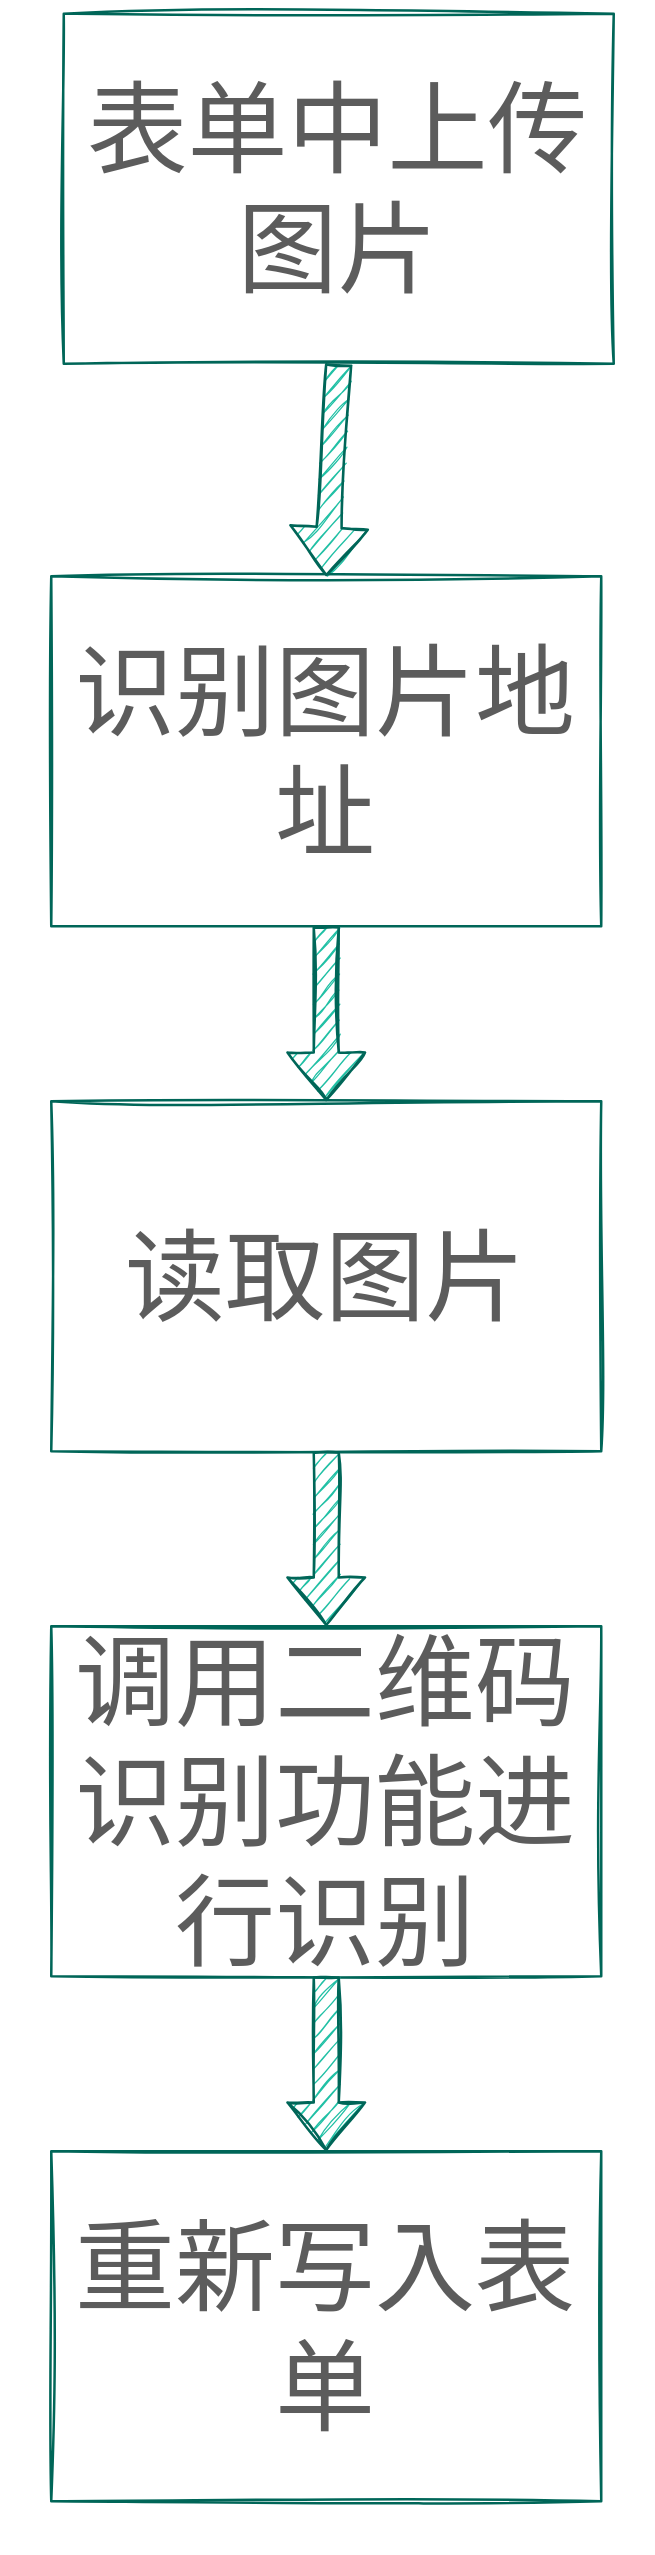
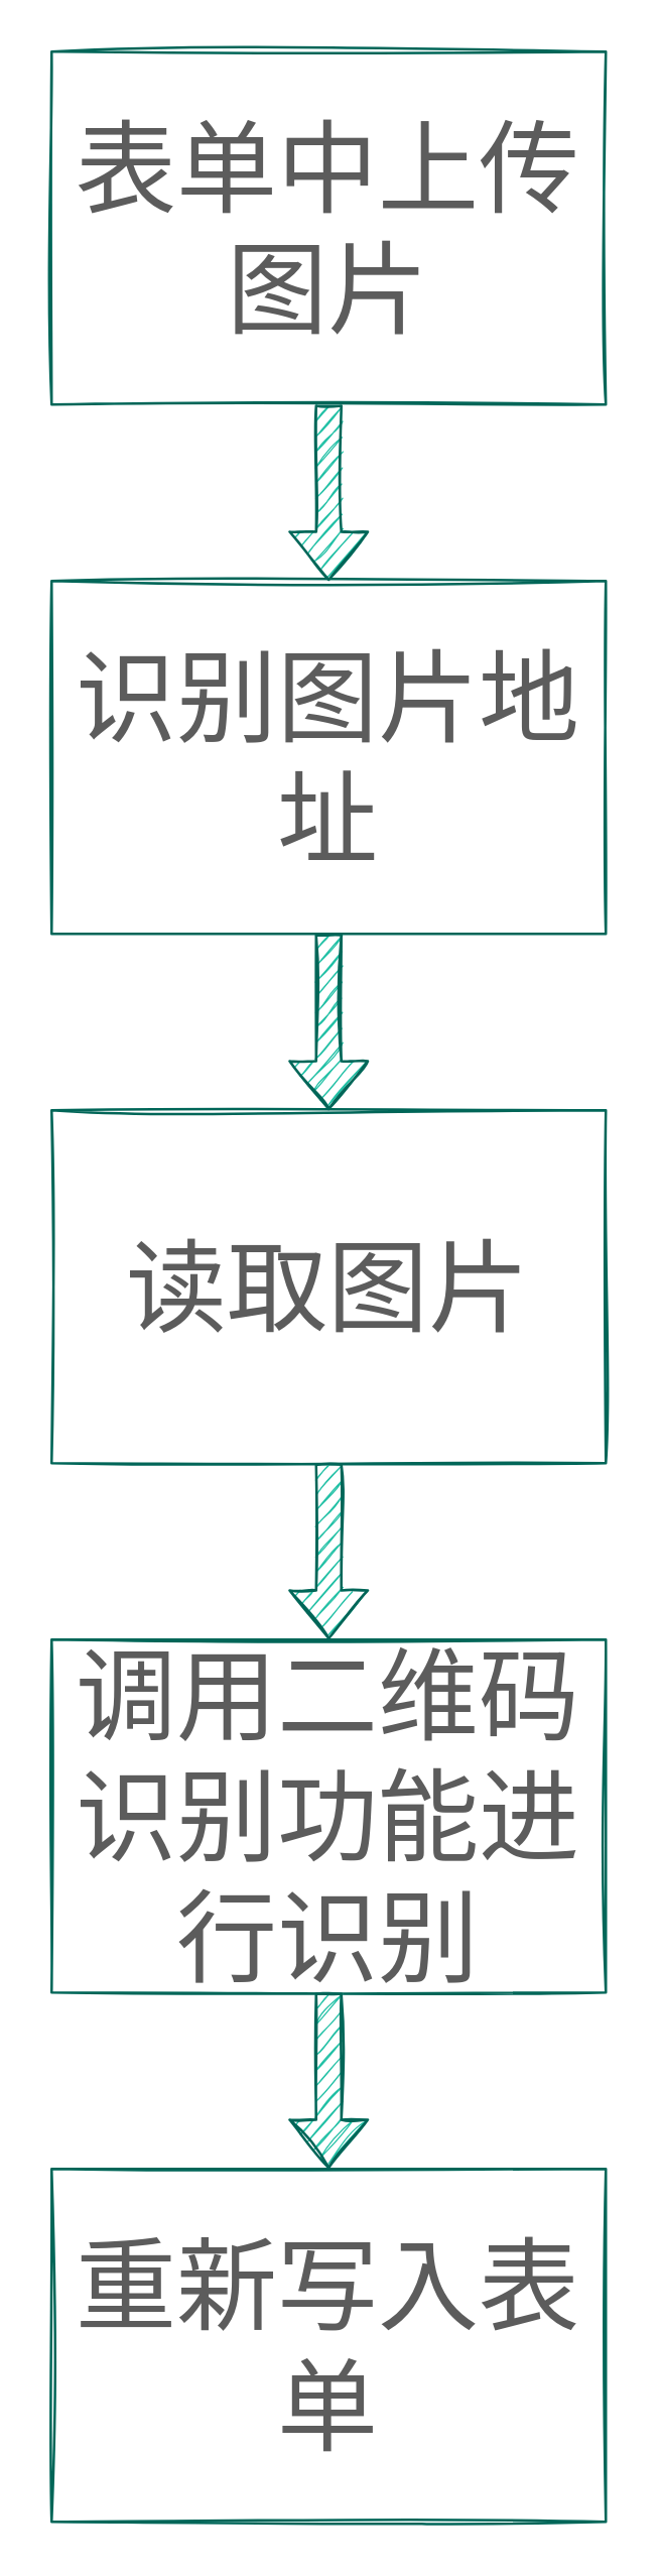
- <mxCell id="2" value="&lt;font style=&quot;font-size: 40px&quot;&gt;表单中上传图片&lt;/font&gt;" style="rounded=0;whiteSpace=wrap;html=1;sketch=1;fontColor=#5C5C5C;strokeColor=#006658;fillColor=none;fillStyle=auto;" vertex="1" parent="1"><mxGeometry x="25" y="5" width="220" height="140" as="geometry" /></mxCell>
+ <mxCell id="2" value="&lt;font style=&quot;font-size: 40px&quot;&gt;表单中上传图片&lt;/font&gt;" style="rounded=0;whiteSpace=wrap;html=1;sketch=1;fontColor=#5C5C5C;strokeColor=#006658;fillColor=none;fillStyle=auto;" vertex="1" parent="1"><mxGeometry x="20" y="20" width="220" height="140" as="geometry" /></mxCell>
